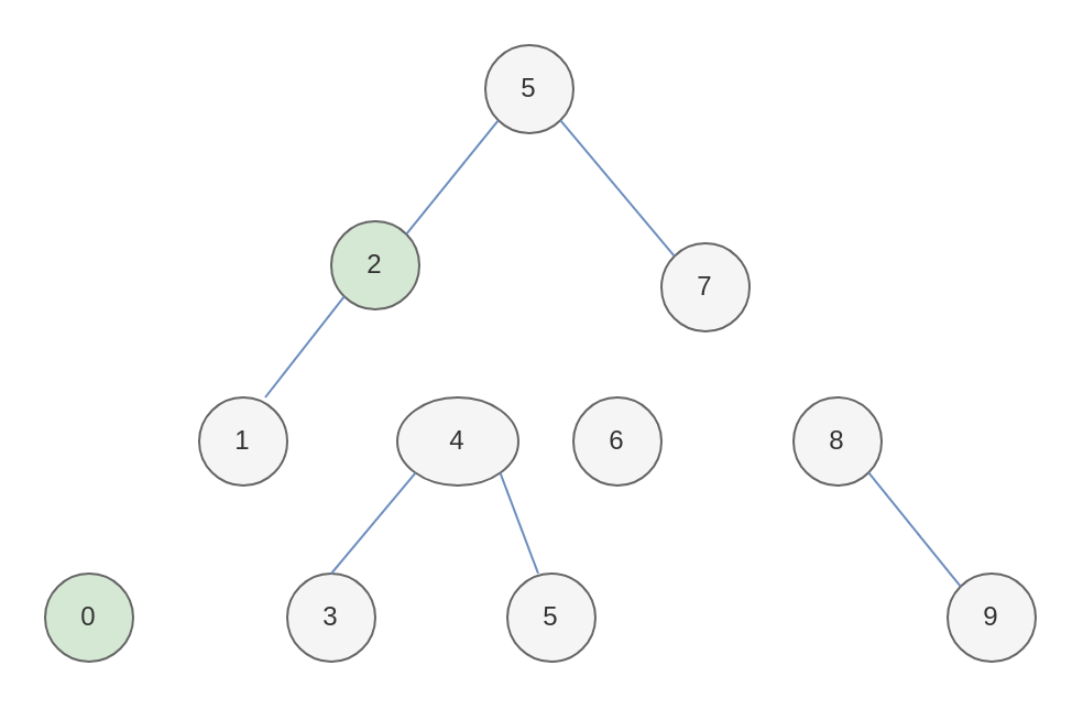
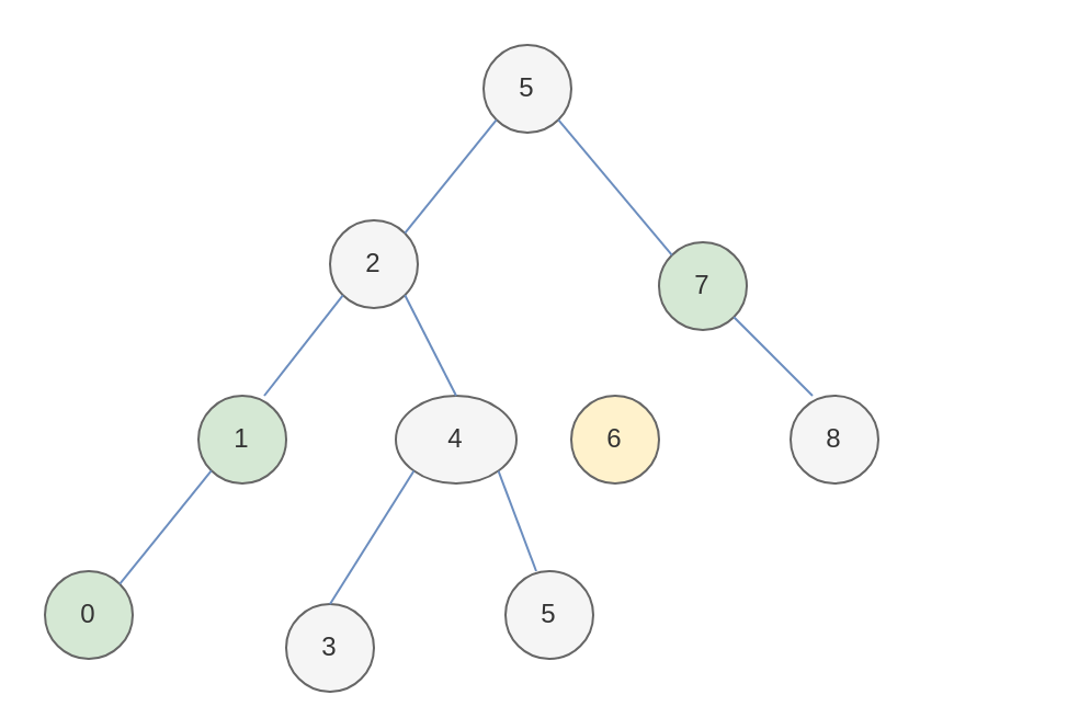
- <mxCell id="3" value="2" style="ellipse;whiteSpace=wrap;html=1;aspect=fixed;fillColor=#d5e8d4;strokeColor=#666666;fontColor=#333333;" vertex="1" parent="1"><mxGeometry x="150" y="100" width="40" height="40" as="geometry" /></mxCell>
+ <mxCell id="3" value="2" style="ellipse;whiteSpace=wrap;html=1;aspect=fixed;fillColor=#f5f5f5;strokeColor=#666666;fontColor=#333333;" vertex="1" parent="1"><mxGeometry x="150" y="100" width="40" height="40" as="geometry" /></mxCell>
- <mxCell id="4" value="7" style="ellipse;whiteSpace=wrap;html=1;aspect=fixed;fillColor=#f5f5f5;strokeColor=#666666;fontColor=#333333;" vertex="1" parent="1"><mxGeometry x="300" y="110" width="40" height="40" as="geometry" /></mxCell>
+ <mxCell id="4" value="7" style="ellipse;whiteSpace=wrap;html=1;aspect=fixed;fillColor=#d5e8d4;strokeColor=#666666;fontColor=#333333;" vertex="1" parent="1"><mxGeometry x="300" y="110" width="40" height="40" as="geometry" /></mxCell>
+ <mxCell id="16" value="" style="endArrow=none;html=1;exitX=0.5;exitY=0;exitDx=0;exitDy=0;entryX=1;entryY=1;entryDx=0;entryDy=0;fillColor=#dae8fc;strokeColor=#6c8ebf;" edge="1" parent="1" source="6" target="3"><mxGeometry width="50" height="50" relative="1" as="geometry"><mxPoint x="60" y="80" as="sourcePoint" /><mxPoint x="110" y="30" as="targetPoint" /></mxGeometry></mxCell>
+ <mxCell id="20" value="" style="endArrow=none;html=1;entryX=1;entryY=1;entryDx=0;entryDy=0;exitX=0.25;exitY=0;exitDx=0;exitDy=0;exitPerimeter=0;fillColor=#dae8fc;strokeColor=#6c8ebf;" edge="1" parent="1" source="11" target="4"><mxGeometry width="50" height="50" relative="1" as="geometry"><mxPoint x="480" y="180" as="sourcePoint" /><mxPoint x="530" y="130" as="targetPoint" /></mxGeometry></mxCell>
- <mxCell id="5" value="1" style="ellipse;whiteSpace=wrap;html=1;aspect=fixed;fillColor=#f5f5f5;strokeColor=#666666;fontColor=#333333;" vertex="1" parent="1"><mxGeometry x="90" y="180" width="40" height="40" as="geometry" /></mxCell>
+ <mxCell id="5" value="1" style="ellipse;whiteSpace=wrap;html=1;aspect=fixed;fillColor=#d5e8d4;strokeColor=#666666;fontColor=#333333;" vertex="1" parent="1"><mxGeometry x="90" y="180" width="40" height="40" as="geometry" /></mxCell>
- <mxCell id="10" value="6" style="ellipse;whiteSpace=wrap;html=1;aspect=fixed;fillColor=#f5f5f5;strokeColor=#666666;fontColor=#333333;" vertex="1" parent="1"><mxGeometry x="260" y="180" width="40" height="40" as="geometry" /></mxCell>
+ <mxCell id="10" value="6" style="ellipse;whiteSpace=wrap;html=1;aspect=fixed;fillColor=#fff2cc;strokeColor=#666666;fontColor=#333333;" vertex="1" parent="1"><mxGeometry x="260" y="180" width="40" height="40" as="geometry" /></mxCell>
+ <mxCell id="15" value="" style="endArrow=none;html=1;entryX=0;entryY=1;entryDx=0;entryDy=0;exitX=1;exitY=0;exitDx=0;exitDy=0;fillColor=#dae8fc;strokeColor=#6c8ebf;" edge="1" parent="1" source="8" target="5"><mxGeometry width="50" height="50" relative="1" as="geometry"><mxPoint x="10" y="220" as="sourcePoint" /><mxPoint x="60" y="170" as="targetPoint" /></mxGeometry></mxCell>
- <mxCell id="21" value="" style="endArrow=none;html=1;exitX=1;exitY=1;exitDx=0;exitDy=0;entryX=0;entryY=0;entryDx=0;entryDy=0;fillColor=#dae8fc;strokeColor=#6c8ebf;" edge="1" parent="1" source="11" target="13"><mxGeometry width="50" height="50" relative="1" as="geometry"><mxPoint x="480" y="230" as="sourcePoint" /><mxPoint x="530" y="180" as="targetPoint" /></mxGeometry></mxCell>
- <mxCell id="7" value="3" style="ellipse;whiteSpace=wrap;html=1;aspect=fixed;fillColor=#f5f5f5;strokeColor=#666666;fontColor=#333333;" vertex="1" parent="1"><mxGeometry x="130" y="260" width="40" height="40" as="geometry" /></mxCell>
+ <mxCell id="7" value="3" style="ellipse;whiteSpace=wrap;html=1;aspect=fixed;fillColor=#f5f5f5;strokeColor=#666666;fontColor=#333333;" vertex="1" parent="1"><mxGeometry x="130" y="275" width="40" height="40" as="geometry" /></mxCell>
- <mxCell id="13" value="9" style="ellipse;whiteSpace=wrap;html=1;aspect=fixed;fillColor=#f5f5f5;strokeColor=#666666;fontColor=#333333;" vertex="1" parent="1"><mxGeometry x="430" y="260" width="40" height="40" as="geometry" /></mxCell>
